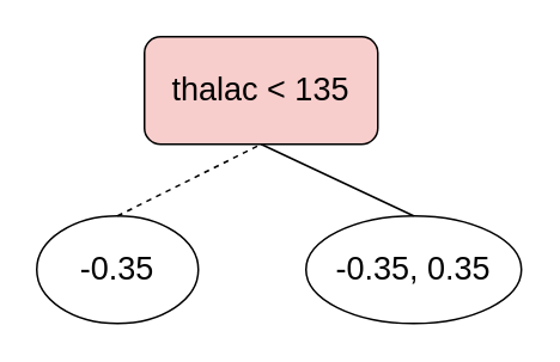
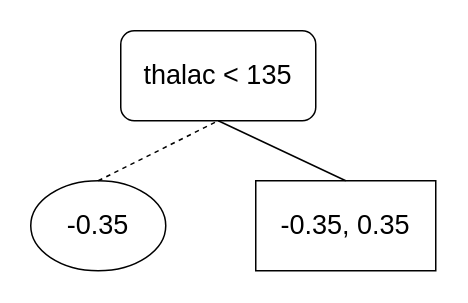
- <mxCell id="2" value="&lt;font style=&quot;font-size: 18px&quot;&gt;thalac &amp;lt; 135&lt;/font&gt;" style="rounded=1;whiteSpace=wrap;html=1;fillColor=#f8cecc;" vertex="1" parent="1"><mxGeometry x="80" y="20" width="130" height="60" as="geometry" /></mxCell>
+ <mxCell id="2" value="&lt;font style=&quot;font-size: 18px&quot;&gt;thalac &amp;lt; 135&lt;/font&gt;" style="rounded=1;whiteSpace=wrap;html=1;" vertex="1" parent="1"><mxGeometry x="80" y="20" width="130" height="60" as="geometry" /></mxCell>
- <mxCell id="4" value="&lt;font style=&quot;font-size: 18px&quot;&gt;-0.35, 0.35&lt;/font&gt;" style="ellipse;whiteSpace=wrap;html=1;" vertex="1" parent="1"><mxGeometry x="170" y="120" width="120" height="60" as="geometry" /></mxCell>
+ <mxCell id="4" value="&lt;font style=&quot;font-size: 18px&quot;&gt;-0.35, 0.35&lt;/font&gt;" style="whiteSpace=wrap;html=1;rounded=0;" vertex="1" parent="1"><mxGeometry x="170" y="120" width="120" height="60" as="geometry" /></mxCell>
